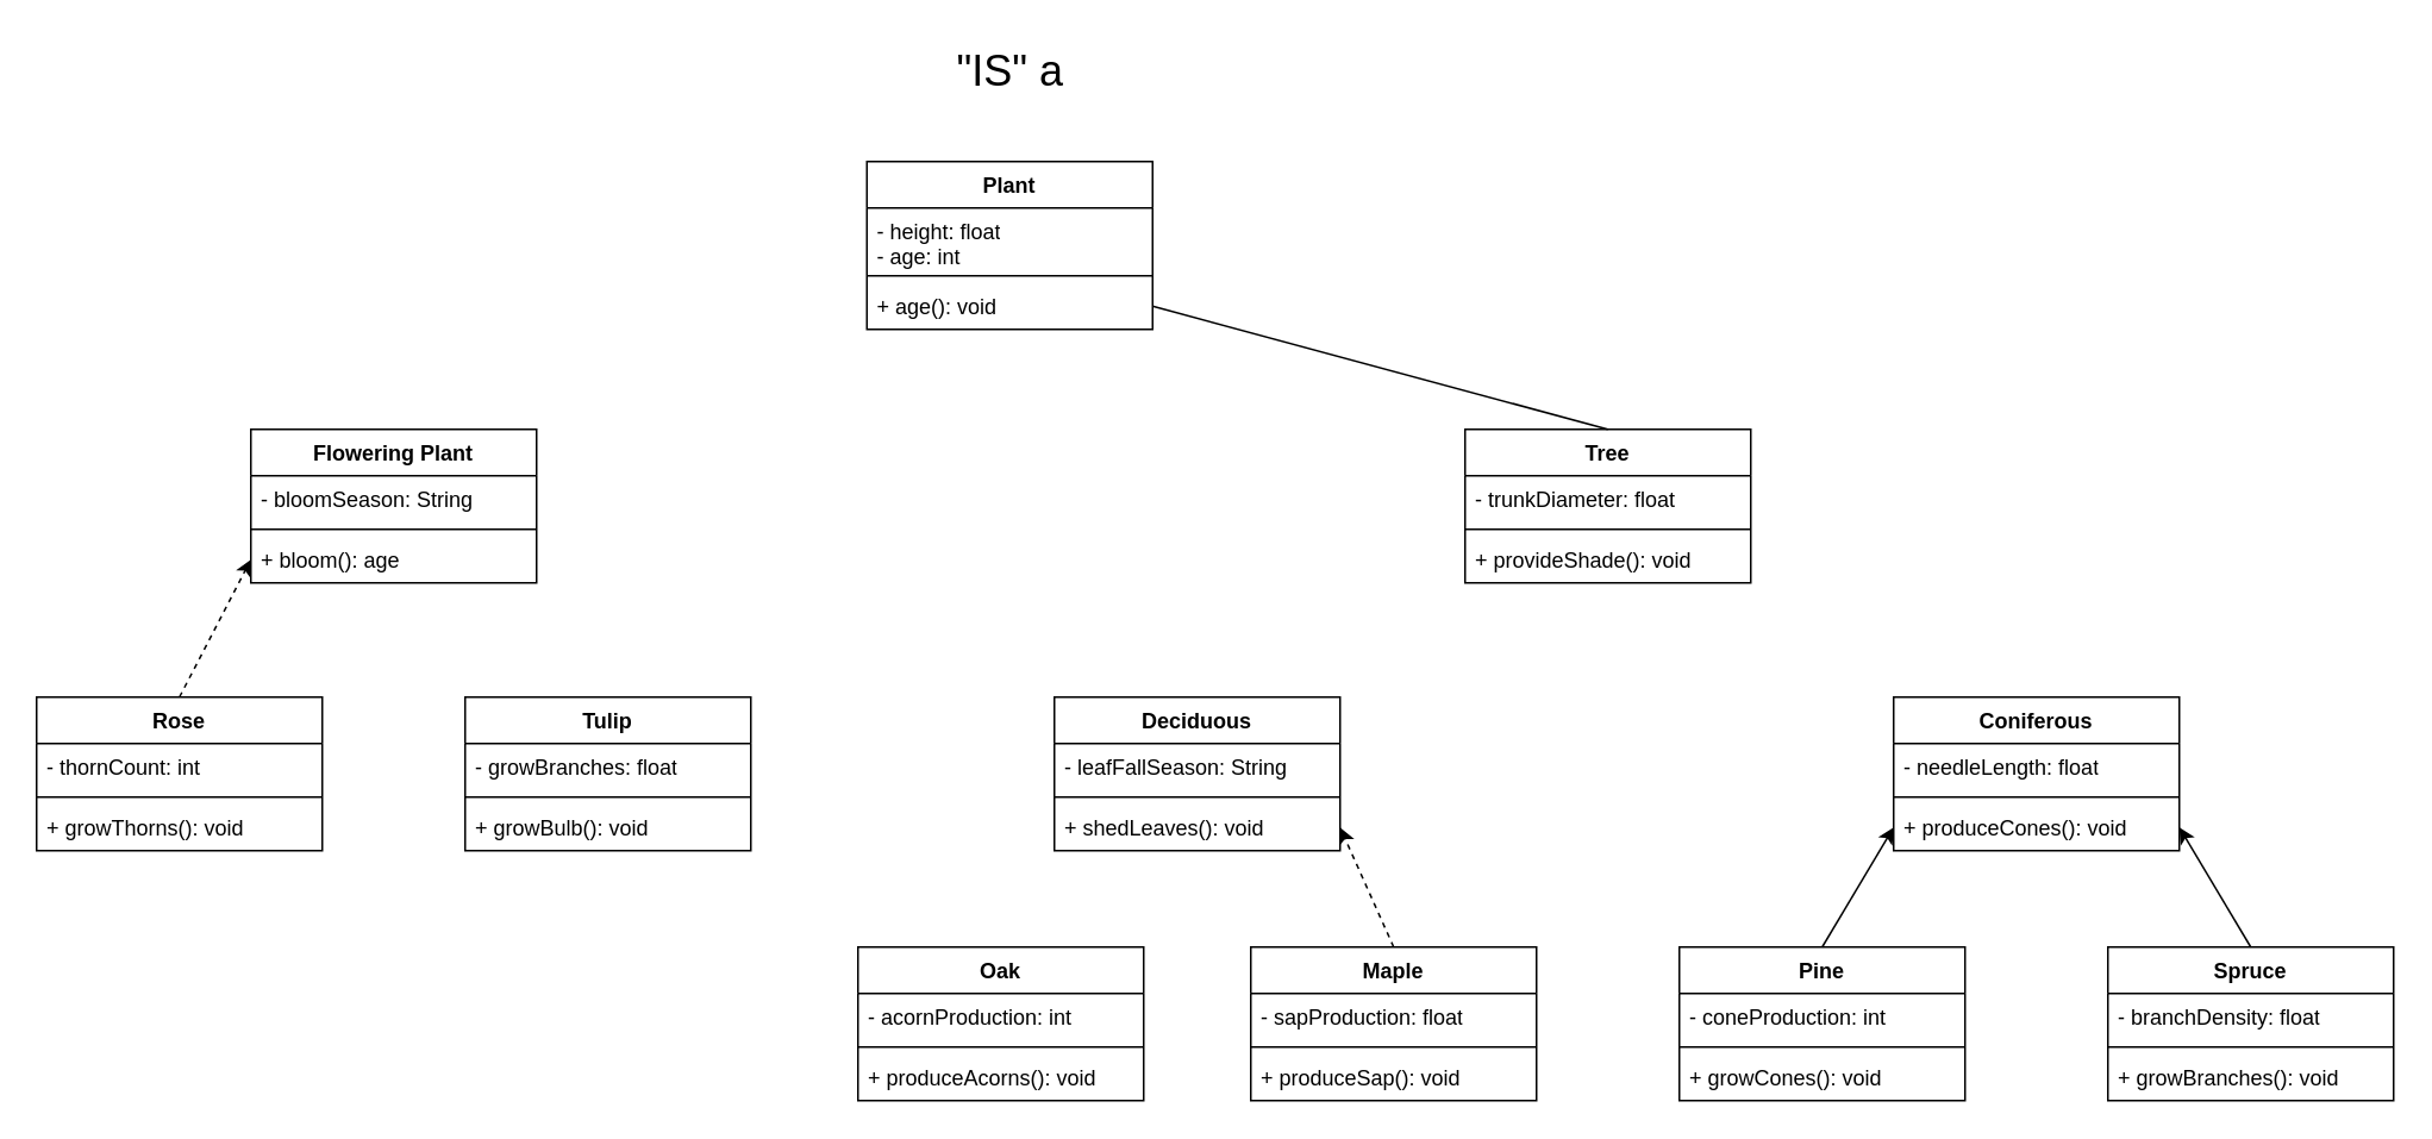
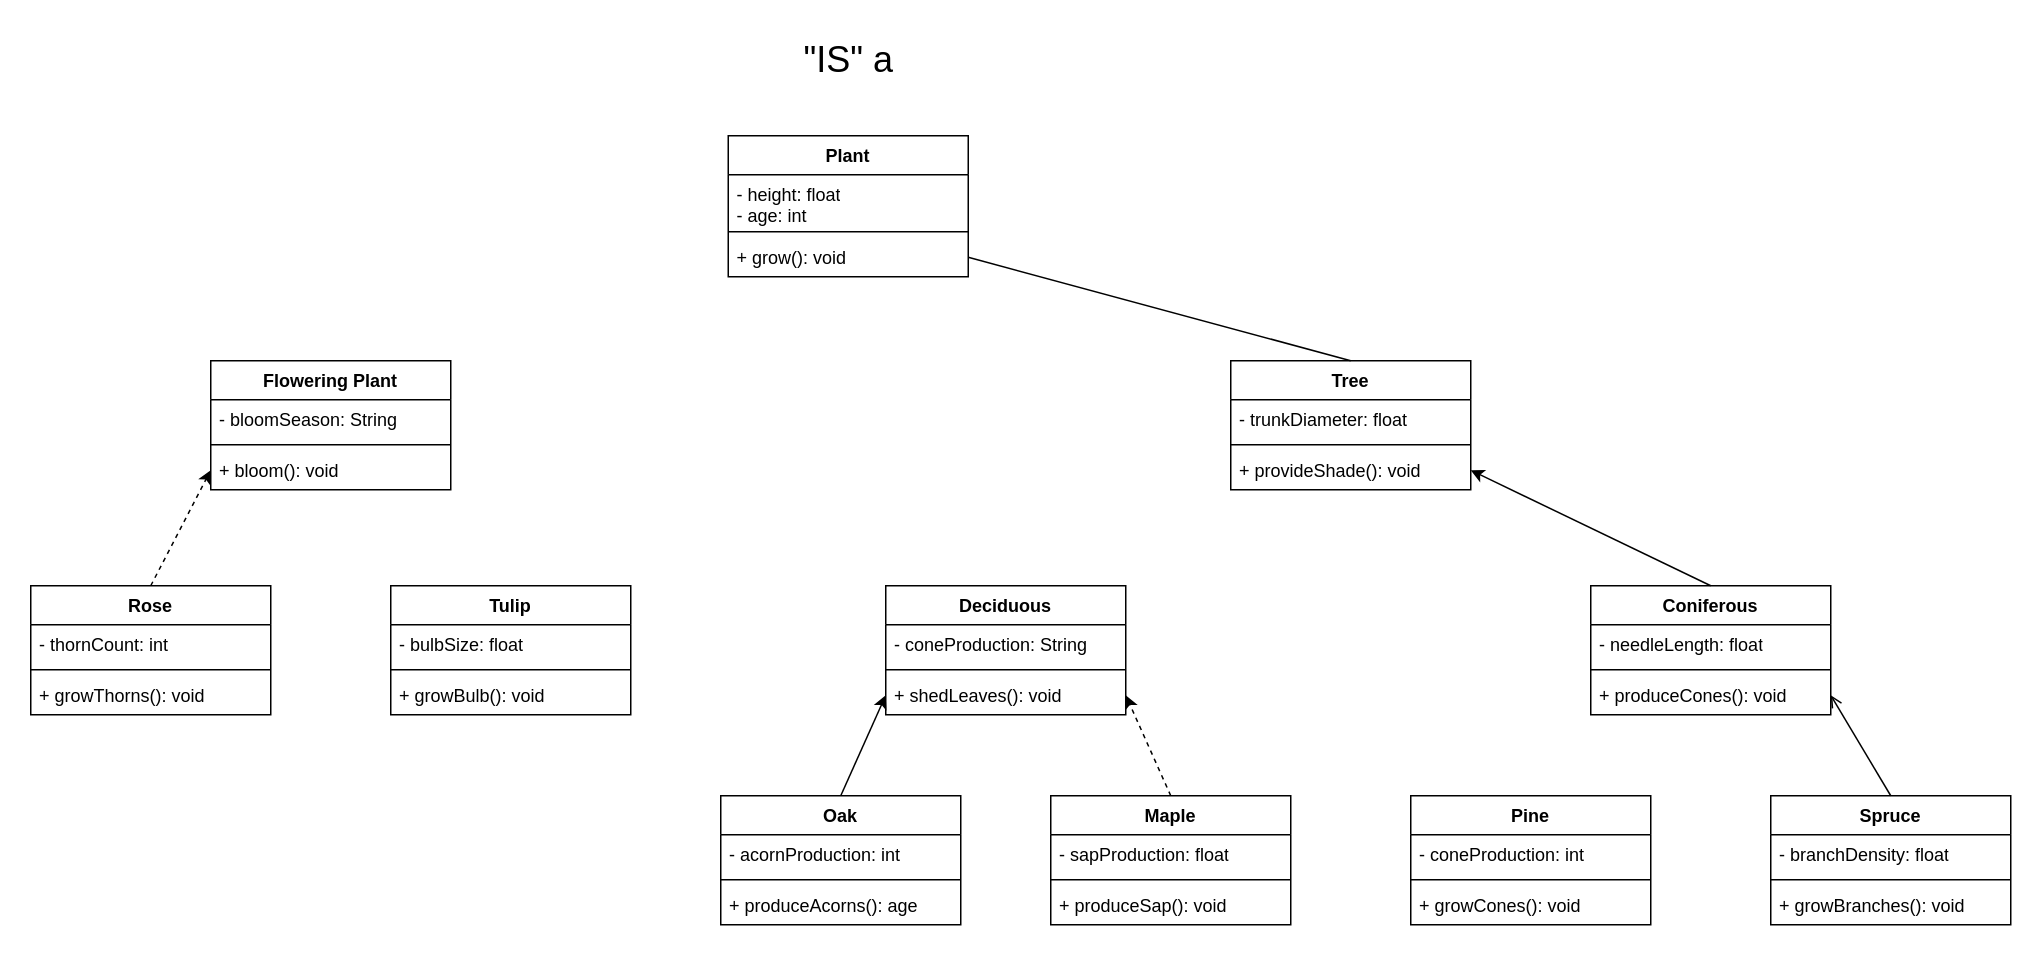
- <mxCell id="5" value="+ age(): void" style="text;strokeColor=none;fillColor=none;align=left;verticalAlign=top;spacingLeft=4;spacingRight=4;overflow=hidden;rotatable=0;points=[[0,0.5],[1,0.5]];portConstraint=eastwest;whiteSpace=wrap;html=1;" vertex="1" parent="2"><mxGeometry y="68" width="160" height="26" as="geometry" /></mxCell>
+ <mxCell id="5" value="+ grow(): void" style="text;strokeColor=none;fillColor=none;align=left;verticalAlign=top;spacingLeft=4;spacingRight=4;overflow=hidden;rotatable=0;points=[[0,0.5],[1,0.5]];portConstraint=eastwest;whiteSpace=wrap;html=1;" vertex="1" parent="2"><mxGeometry y="68" width="160" height="26" as="geometry" /></mxCell>
- <mxCell id="9" value="+ bloom(): age " style="text;strokeColor=none;fillColor=none;align=left;verticalAlign=top;spacingLeft=4;spacingRight=4;overflow=hidden;rotatable=0;points=[[0,0.5],[1,0.5]];portConstraint=eastwest;whiteSpace=wrap;html=1;" vertex="1" parent="6"><mxGeometry y="60" width="160" height="26" as="geometry" /></mxCell>
+ <mxCell id="9" value="+ bloom(): void " style="text;strokeColor=none;fillColor=none;align=left;verticalAlign=top;spacingLeft=4;spacingRight=4;overflow=hidden;rotatable=0;points=[[0,0.5],[1,0.5]];portConstraint=eastwest;whiteSpace=wrap;html=1;" vertex="1" parent="6"><mxGeometry y="60" width="160" height="26" as="geometry" /></mxCell>
+ <mxCell id="48" value="" style="endArrow=classic;html=1;rounded=0;exitX=0.5;exitY=0;exitDx=0;exitDy=0;entryX=1;entryY=0.5;entryDx=0;entryDy=0;" edge="1" parent="1" source="26" target="13"><mxGeometry width="50" height="50" relative="1" as="geometry"><mxPoint x="960" y="480" as="sourcePoint" /><mxPoint x="1010" y="430" as="targetPoint" /></mxGeometry></mxCell>
- <mxCell id="19" value="- growBranches: float" style="text;strokeColor=none;fillColor=none;align=left;verticalAlign=top;spacingLeft=4;spacingRight=4;overflow=hidden;rotatable=0;points=[[0,0.5],[1,0.5]];portConstraint=eastwest;whiteSpace=wrap;html=1;" vertex="1" parent="18"><mxGeometry y="26" width="160" height="26" as="geometry" /></mxCell>
+ <mxCell id="19" value="- bulbSize: float" style="text;strokeColor=none;fillColor=none;align=left;verticalAlign=top;spacingLeft=4;spacingRight=4;overflow=hidden;rotatable=0;points=[[0,0.5],[1,0.5]];portConstraint=eastwest;whiteSpace=wrap;html=1;" vertex="1" parent="18"><mxGeometry y="26" width="160" height="26" as="geometry" /></mxCell>
- <mxCell id="23" value="- leafFallSeason: String" style="text;strokeColor=none;fillColor=none;align=left;verticalAlign=top;spacingLeft=4;spacingRight=4;overflow=hidden;rotatable=0;points=[[0,0.5],[1,0.5]];portConstraint=eastwest;whiteSpace=wrap;html=1;" vertex="1" parent="22"><mxGeometry y="26" width="160" height="26" as="geometry" /></mxCell>
+ <mxCell id="23" value="- coneProduction: String" style="text;strokeColor=none;fillColor=none;align=left;verticalAlign=top;spacingLeft=4;spacingRight=4;overflow=hidden;rotatable=0;points=[[0,0.5],[1,0.5]];portConstraint=eastwest;whiteSpace=wrap;html=1;" vertex="1" parent="22"><mxGeometry y="26" width="160" height="26" as="geometry" /></mxCell>
- <mxCell id="50" value="" style="endArrow=classic;html=1;rounded=0;exitX=0.5;exitY=0;exitDx=0;exitDy=0;entryX=1;entryY=0.5;entryDx=0;entryDy=0;" edge="1" parent="1" source="42" target="29"><mxGeometry width="50" height="50" relative="1" as="geometry"><mxPoint x="960" y="530" as="sourcePoint" /><mxPoint x="1010" y="480" as="targetPoint" /></mxGeometry></mxCell>
+ <mxCell id="50" value="" style="endArrow=open;html=1;rounded=0;exitX=0.5;exitY=0;exitDx=0;exitDy=0;entryX=1;entryY=0.5;entryDx=0;entryDy=0;" edge="1" parent="1" source="42" target="29"><mxGeometry width="50" height="50" relative="1" as="geometry"><mxPoint x="960" y="530" as="sourcePoint" /><mxPoint x="1010" y="480" as="targetPoint" /></mxGeometry></mxCell>
+ <mxCell id="51" value="" style="endArrow=classic;html=1;rounded=0;exitX=0.5;exitY=0;exitDx=0;exitDy=0;entryX=0;entryY=0.5;entryDx=0;entryDy=0;" edge="1" parent="1" source="30" target="25"><mxGeometry width="50" height="50" relative="1" as="geometry"><mxPoint x="630" y="530" as="sourcePoint" /><mxPoint x="680" y="480" as="targetPoint" /></mxGeometry></mxCell>
- <mxCell id="49" value="" style="endArrow=classic;html=1;rounded=0;exitX=0.5;exitY=0;exitDx=0;exitDy=0;entryX=0;entryY=0.5;entryDx=0;entryDy=0;" edge="1" parent="1" source="38" target="29"><mxGeometry width="50" height="50" relative="1" as="geometry"><mxPoint x="960" y="530" as="sourcePoint" /><mxPoint x="1010" y="480" as="targetPoint" /></mxGeometry></mxCell>
- <mxCell id="33" value="+ produceAcorns(): void" style="text;strokeColor=none;fillColor=none;align=left;verticalAlign=top;spacingLeft=4;spacingRight=4;overflow=hidden;rotatable=0;points=[[0,0.5],[1,0.5]];portConstraint=eastwest;whiteSpace=wrap;html=1;" vertex="1" parent="30"><mxGeometry y="60" width="160" height="26" as="geometry" /></mxCell>
+ <mxCell id="33" value="+ produceAcorns(): age" style="text;strokeColor=none;fillColor=none;align=left;verticalAlign=top;spacingLeft=4;spacingRight=4;overflow=hidden;rotatable=0;points=[[0,0.5],[1,0.5]];portConstraint=eastwest;whiteSpace=wrap;html=1;" vertex="1" parent="30"><mxGeometry y="60" width="160" height="26" as="geometry" /></mxCell>
